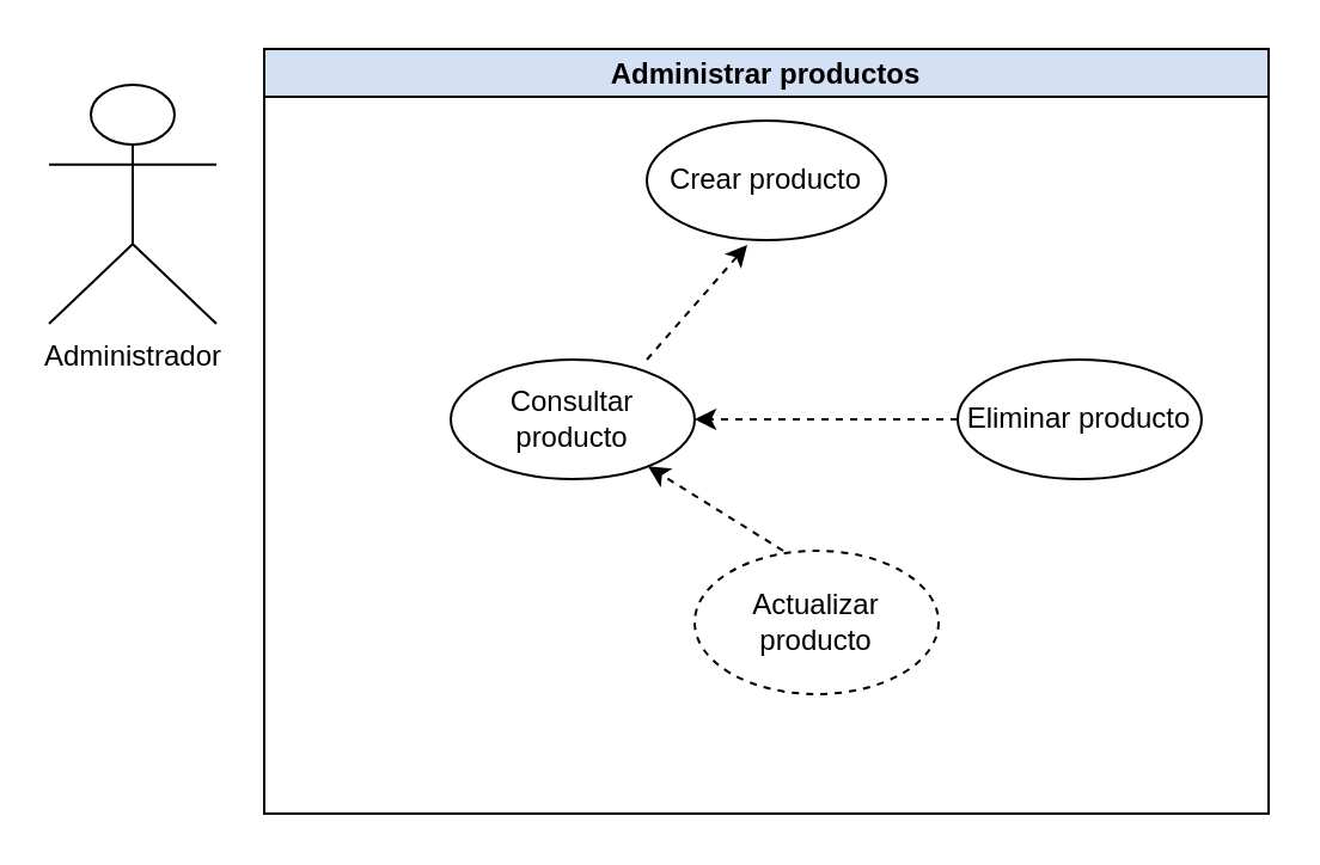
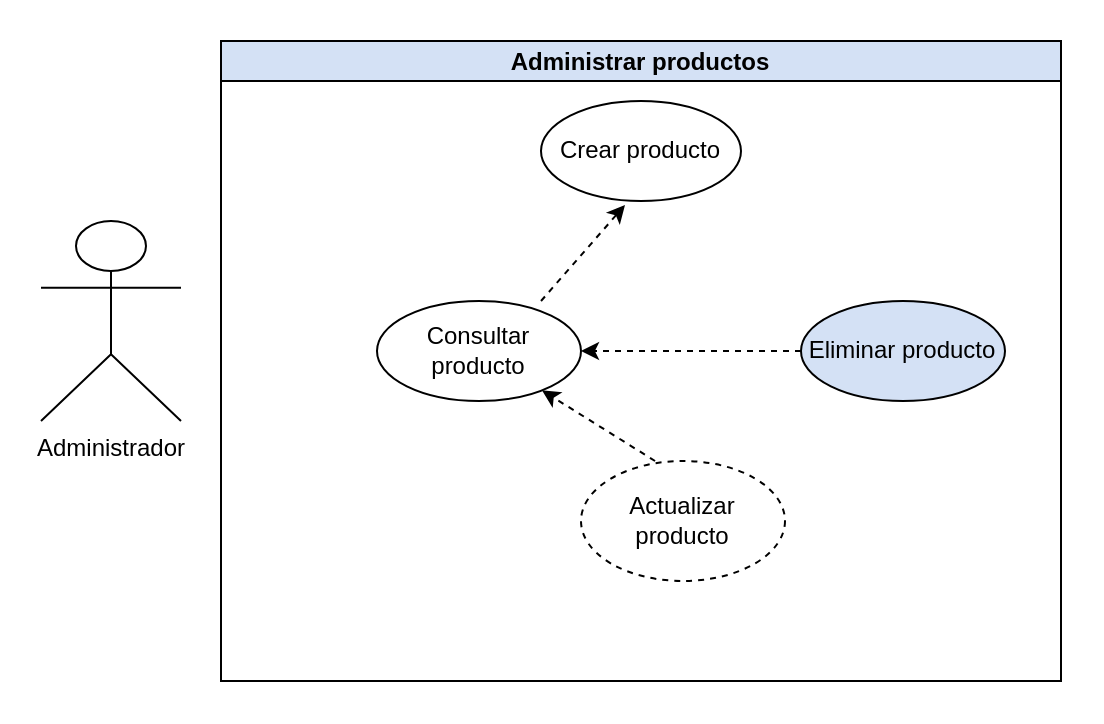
- <mxCell id="2" value="Administrador" style="shape=umlActor;verticalLabelPosition=bottom;verticalAlign=top;html=1;outlineConnect=0;" parent="1" vertex="1"><mxGeometry x="20" y="35" width="70" height="100" as="geometry" /></mxCell>
+ <mxCell id="2" value="Administrador" style="shape=umlActor;verticalLabelPosition=bottom;verticalAlign=top;html=1;outlineConnect=0;" parent="1" vertex="1"><mxGeometry x="20" y="110" width="70" height="100" as="geometry" /></mxCell>
- <mxCell id="6" value="Eliminar producto" style="ellipse;whiteSpace=wrap;html=1;" vertex="1" parent="3"><mxGeometry x="290" y="130" width="102" height="50" as="geometry" /></mxCell>
+ <mxCell id="6" value="Eliminar producto" style="ellipse;whiteSpace=wrap;html=1;fillColor=#d4e1f5;" vertex="1" parent="3"><mxGeometry x="290" y="130" width="102" height="50" as="geometry" /></mxCell>
